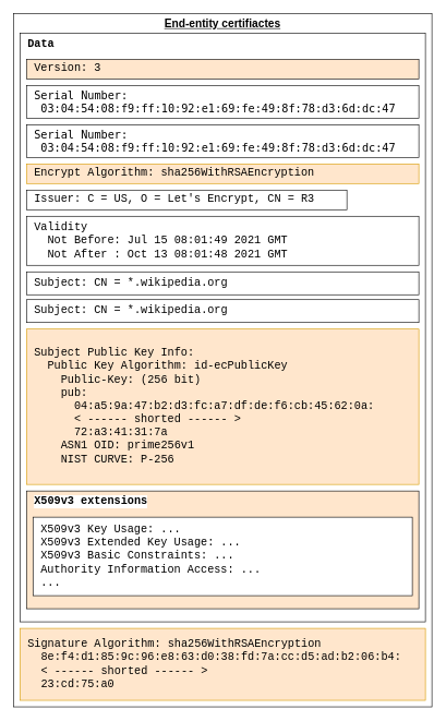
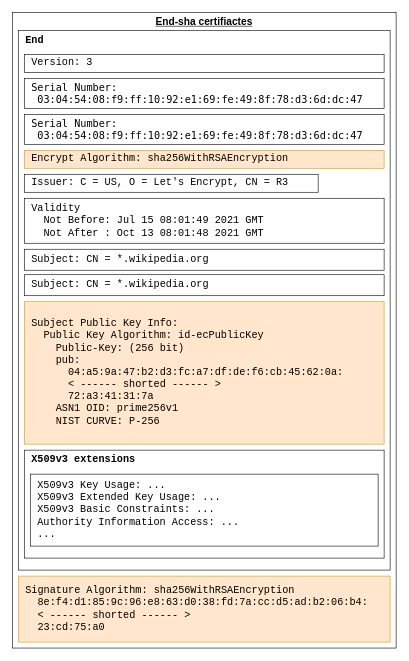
- <mxCell id="2" value="End-entity certifiactes" style="rounded=0;whiteSpace=wrap;html=1;verticalAlign=top;fontSize=17;align=center;fontStyle=5" parent="1" vertex="1"><mxGeometry x="20" y="20" width="640" height="1060" as="geometry" /></mxCell>
+ <mxCell id="2" value="End-sha certifiactes" style="rounded=0;whiteSpace=wrap;html=1;verticalAlign=top;fontSize=17;align=center;fontStyle=5" parent="1" vertex="1"><mxGeometry x="20" y="20" width="640" height="1060" as="geometry" /></mxCell>
- <mxCell id="3" value="Data" style="rounded=0;whiteSpace=wrap;html=1;fontSize=17;verticalAlign=top;fontFamily=Courier New;align=left;spacingLeft=10;fontStyle=1" parent="1" vertex="1"><mxGeometry x="30" y="50" width="620" height="900" as="geometry" /></mxCell>
+ <mxCell id="3" value="End" style="rounded=0;whiteSpace=wrap;html=1;fontSize=17;verticalAlign=top;fontFamily=Courier New;align=left;spacingLeft=10;fontStyle=1" parent="1" vertex="1"><mxGeometry x="30" y="50" width="620" height="900" as="geometry" /></mxCell>
- <mxCell id="4" value="&lt;div&gt;Version: 3&lt;/div&gt;" style="rounded=0;whiteSpace=wrap;html=1;fontSize=17;fontFamily=Courier New;align=left;spacingLeft=10;fillColor=#ffe6cc;" parent="1" vertex="1"><mxGeometry x="40" y="90" width="600" height="30" as="geometry" /></mxCell>
+ <mxCell id="4" value="&lt;div&gt;Version: 3&lt;/div&gt;" style="rounded=0;whiteSpace=wrap;html=1;fontSize=17;fontFamily=Courier New;align=left;spacingLeft=10;" parent="1" vertex="1"><mxGeometry x="40" y="90" width="600" height="30" as="geometry" /></mxCell>
- <mxCell id="13" value="&lt;div&gt;X509v3 extensions&lt;/div&gt;" style="rounded=0;whiteSpace=wrap;html=1;labelBackgroundColor=#FFFFFF;fontFamily=Courier New;fontSize=17;fontColor=default;verticalAlign=top;align=left;spacingLeft=10;fontStyle=1;fillColor=#ffe6cc;" parent="1" vertex="1"><mxGeometry x="40" y="750" width="600" height="180" as="geometry" /></mxCell>
+ <mxCell id="13" value="&lt;div&gt;X509v3 extensions&lt;/div&gt;" style="rounded=0;whiteSpace=wrap;html=1;labelBackgroundColor=#FFFFFF;fontFamily=Courier New;fontSize=17;fontColor=default;verticalAlign=top;align=left;spacingLeft=10;fontStyle=1" parent="1" vertex="1"><mxGeometry x="40" y="750" width="600" height="180" as="geometry" /></mxCell>
